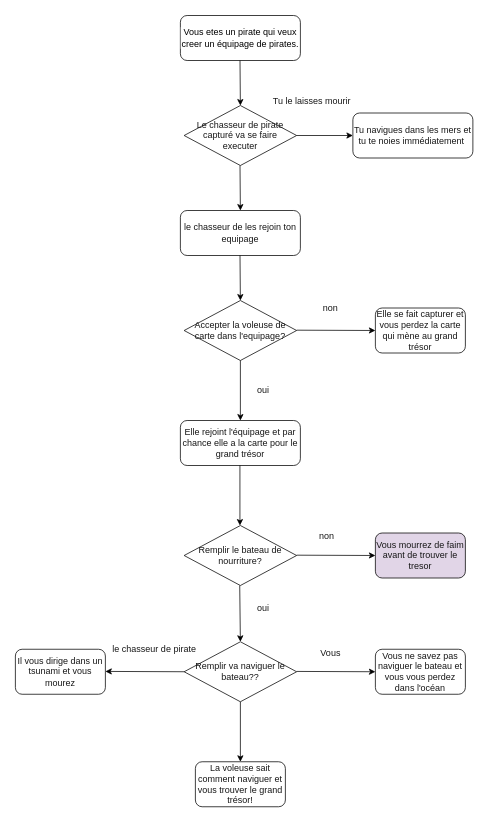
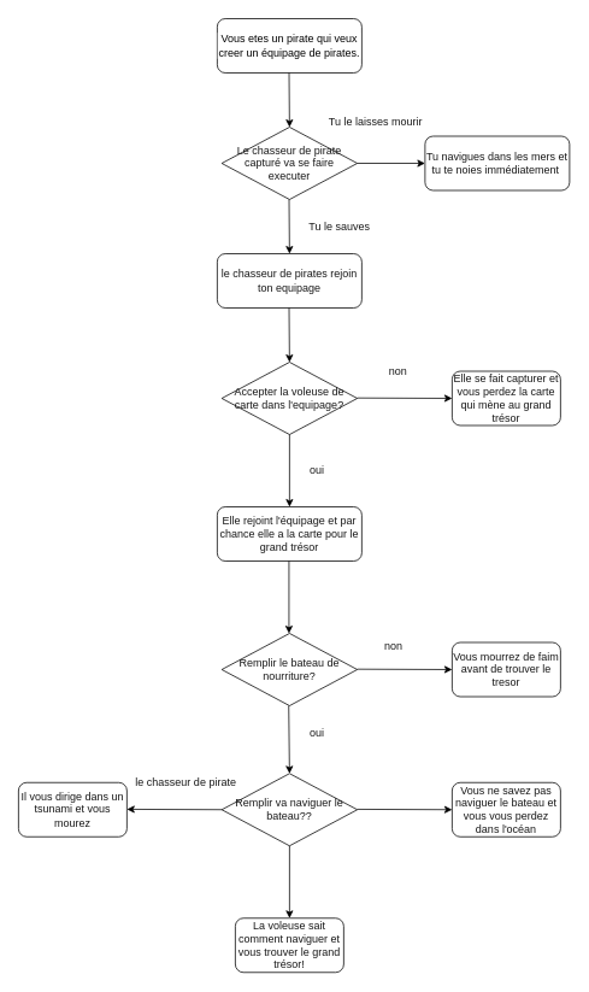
+ <mxCell id="7" value="Tu le sauves" style="text;html=1;align=center;verticalAlign=middle;resizable=0;points=[];autosize=1;strokeColor=none;fillColor=none;fontColor=#171717;" parent="1" vertex="1"><mxGeometry x="330" y="235" width="90" height="30" as="geometry" /></mxCell>
- <mxCell id="5" value="&lt;font style=&quot;font-size: 12px;&quot;&gt;&lt;span style=&quot;font-family: arial, sans-serif; text-align: left;&quot;&gt;le chasseur de les rejoin ton equipage&lt;/span&gt;&lt;/font&gt;" style="rounded=1;whiteSpace=wrap;html=1;fontColor=#171717;strokeColor=#000000;fillColor=#FFFFFF;" parent="1" vertex="1"><mxGeometry x="240" y="280" width="160" height="60" as="geometry" /></mxCell>
+ <mxCell id="5" value="&lt;font style=&quot;font-size: 12px;&quot;&gt;&lt;span style=&quot;font-family: arial, sans-serif; text-align: left;&quot;&gt;le chasseur de pirates rejoin ton equipage&lt;/span&gt;&lt;/font&gt;" style="rounded=1;whiteSpace=wrap;html=1;fontColor=#171717;strokeColor=#000000;fillColor=#FFFFFF;" parent="1" vertex="1"><mxGeometry x="240" y="280" width="160" height="60" as="geometry" /></mxCell>
- <mxCell id="29" value="Vous mourrez de faim avant de trouver le tresor" style="rounded=1;whiteSpace=wrap;html=1;fontColor=#171717;strokeColor=#000000;fillColor=#e1d5e7;" parent="1" vertex="1"><mxGeometry x="500" y="710" width="120" height="60" as="geometry" /></mxCell>
+ <mxCell id="29" value="Vous mourrez de faim avant de trouver le tresor" style="rounded=1;whiteSpace=wrap;html=1;fontColor=#171717;strokeColor=#000000;fillColor=#FFFFFF;" parent="1" vertex="1"><mxGeometry x="500" y="710" width="120" height="60" as="geometry" /></mxCell>
- <mxCell id="20" value="Vous" style="text;html=1;align=center;verticalAlign=middle;resizable=0;points=[];autosize=1;strokeColor=none;fillColor=none;fontColor=#171717;" parent="1" vertex="1"><mxGeometry x="415" y="855" width="50" height="30" as="geometry" /></mxCell>
